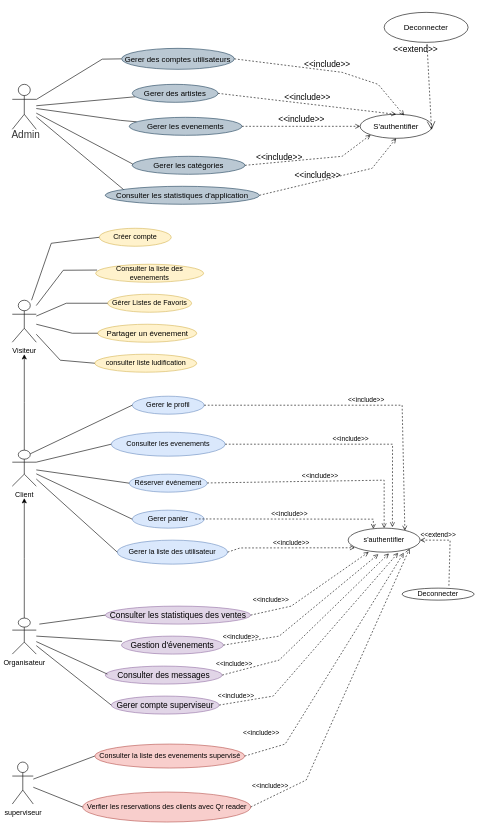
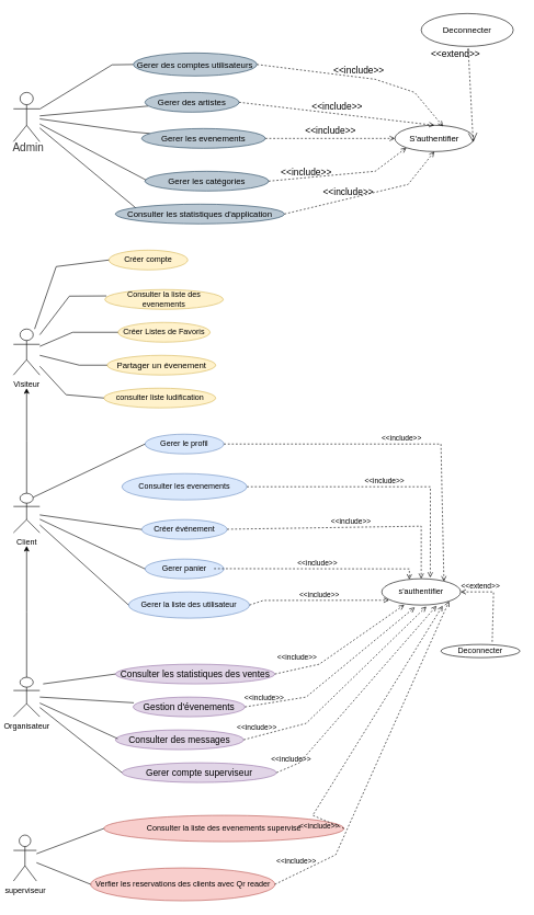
- <mxCell id="53" value="Gérer Listes de Favoris " style="ellipse;whiteSpace=wrap;html=1;fillColor=#fff2cc;strokeColor=#d6b656;" parent="1" vertex="1"><mxGeometry x="179" y="490" width="140" height="30" as="geometry" /></mxCell>
+ <mxCell id="53" value="Créer Listes de Favoris " style="ellipse;whiteSpace=wrap;html=1;fillColor=#fff2cc;strokeColor=#d6b656;" parent="1" vertex="1"><mxGeometry x="179" y="490" width="140" height="30" as="geometry" /></mxCell>
- <mxCell id="17" value="" style="endArrow=none;html=1;rounded=0;entryX=0;entryY=0.5;entryDx=0;entryDy=0;exitX=1;exitY=0.333;exitDx=0;exitDy=0;exitPerimeter=0;" parent="1" source="8" target="12" edge="1"><mxGeometry width="50" height="50" relative="1" as="geometry"><mxPoint x="100" y="805" as="sourcePoint" /><mxPoint x="150" y="755" as="targetPoint" /></mxGeometry></mxCell>
- <mxCell id="11" value="Réserver événement" style="ellipse;whiteSpace=wrap;html=1;fillColor=#dae8fc;strokeColor=#6c8ebf;" parent="1" vertex="1"><mxGeometry x="215" y="790" width="130" height="30" as="geometry" /></mxCell>
+ <mxCell id="11" value="Créer événement" style="ellipse;whiteSpace=wrap;html=1;fillColor=#dae8fc;strokeColor=#6c8ebf;" parent="1" vertex="1"><mxGeometry x="215" y="790" width="130" height="30" as="geometry" /></mxCell>
- <mxCell id="25" value="&lt;font style=&quot;font-size: 14px;&quot;&gt;Gerer compte superviseur&lt;/font&gt;" style="ellipse;whiteSpace=wrap;html=1;fillColor=#e1d5e7;strokeColor=#9673a6;" parent="1" vertex="1"><mxGeometry x="185" y="1160" width="180" height="30" as="geometry" /></mxCell>
+ <mxCell id="25" value="&lt;font style=&quot;font-size: 14px;&quot;&gt;Gerer compte superviseur&lt;/font&gt;" style="ellipse;whiteSpace=wrap;html=1;fillColor=#e1d5e7;strokeColor=#9673a6;" parent="1" vertex="1"><mxGeometry x="185" y="1160" width="235" height="30" as="geometry" /></mxCell>
- <mxCell id="31" value="Consulter la liste des evenements supervisé" style="ellipse;whiteSpace=wrap;html=1;fillColor=#f8cecc;strokeColor=#b85450;" parent="1" vertex="1"><mxGeometry x="157.5" y="1240" width="250" height="40" as="geometry" /></mxCell>
+ <mxCell id="31" value="Consulter la liste des evenements supervisé" style="ellipse;whiteSpace=wrap;html=1;fillColor=#f8cecc;strokeColor=#b85450;" parent="1" vertex="1"><mxGeometry x="157.5" y="1240" width="365" height="40" as="geometry" /></mxCell>
